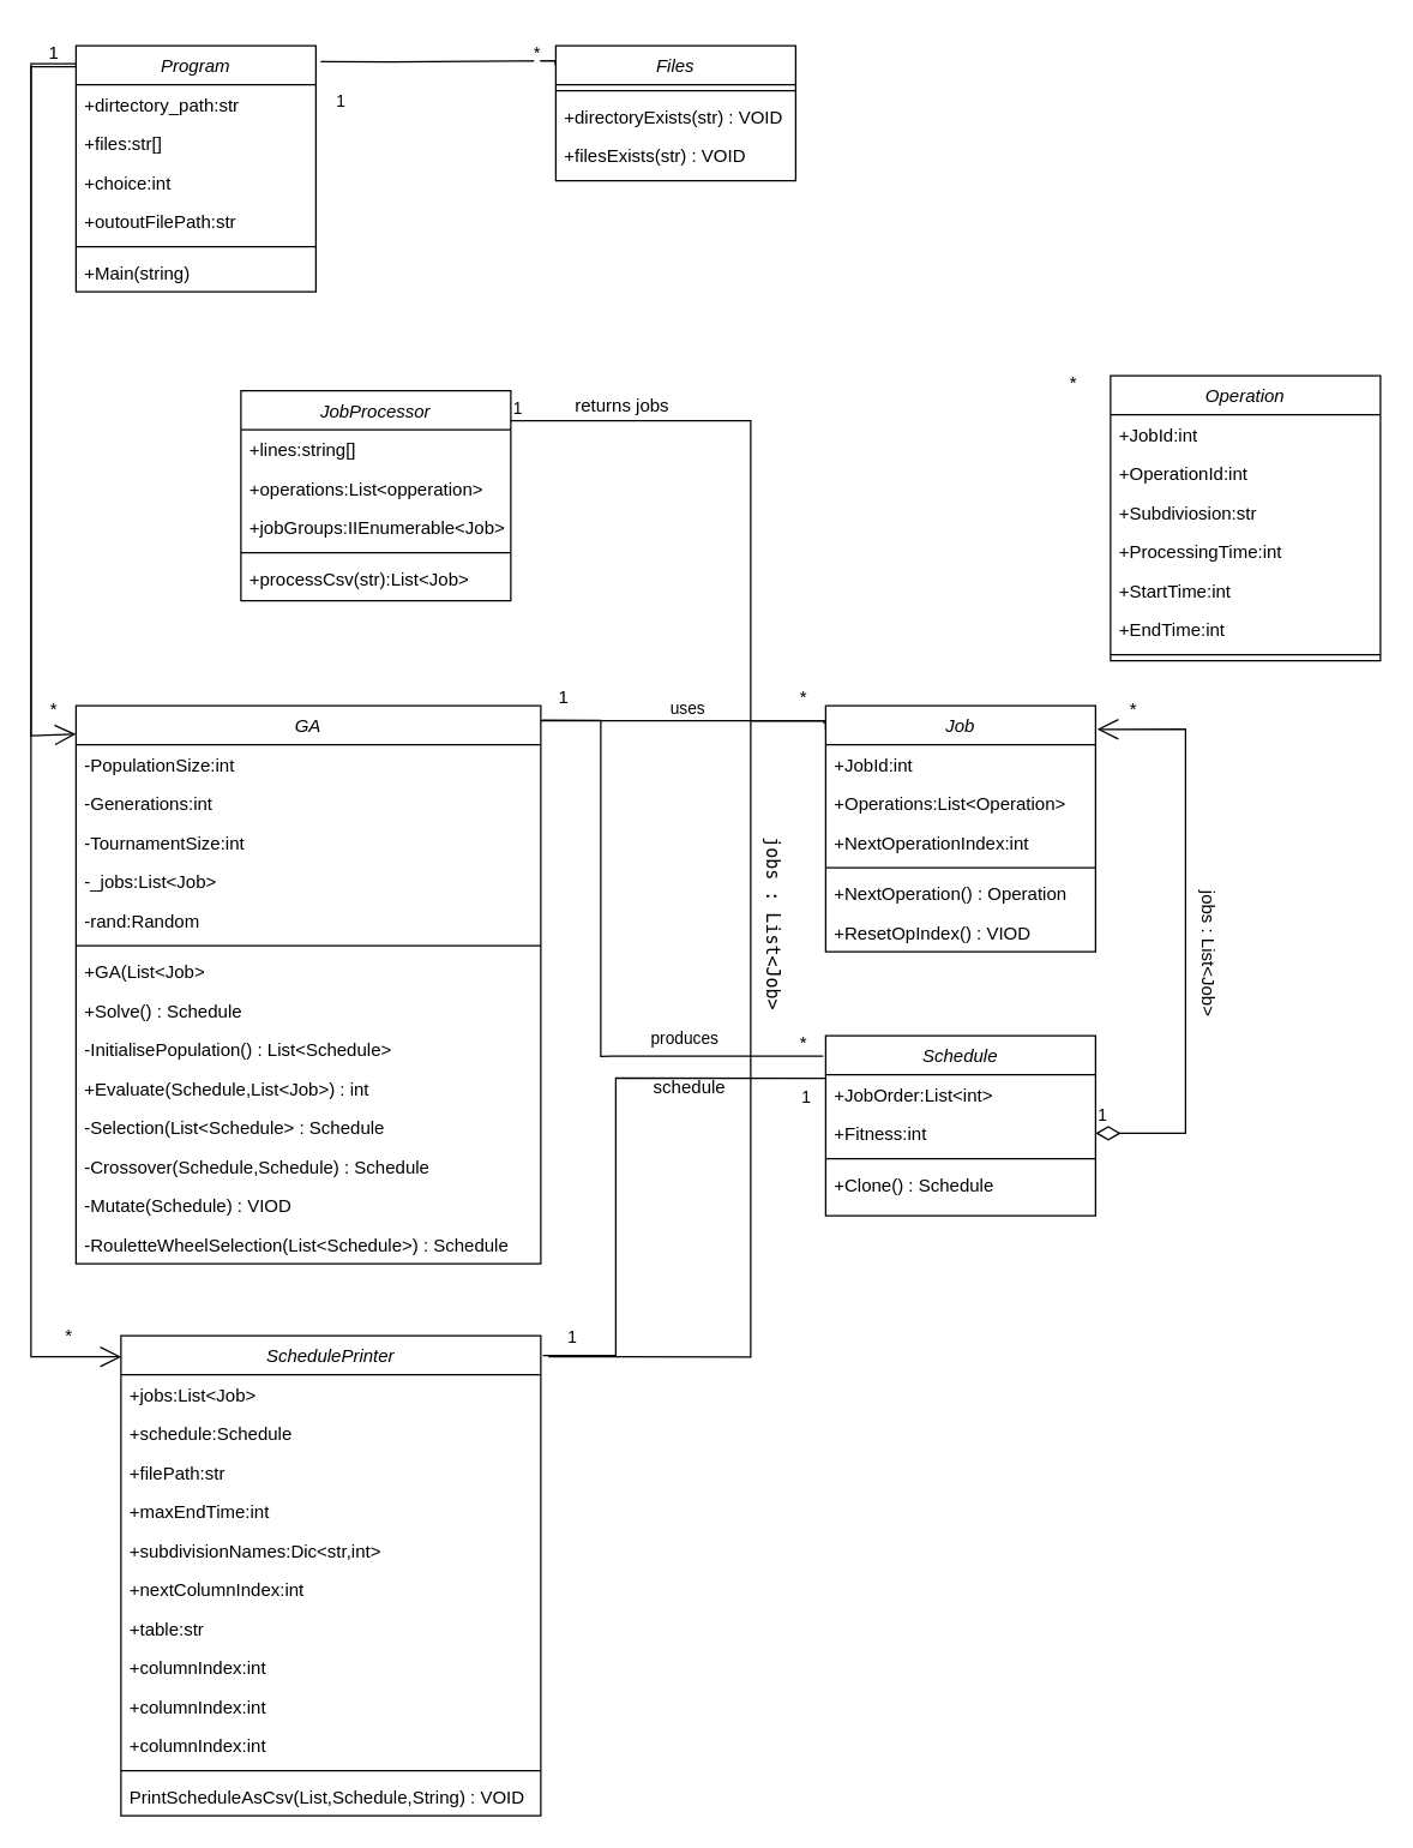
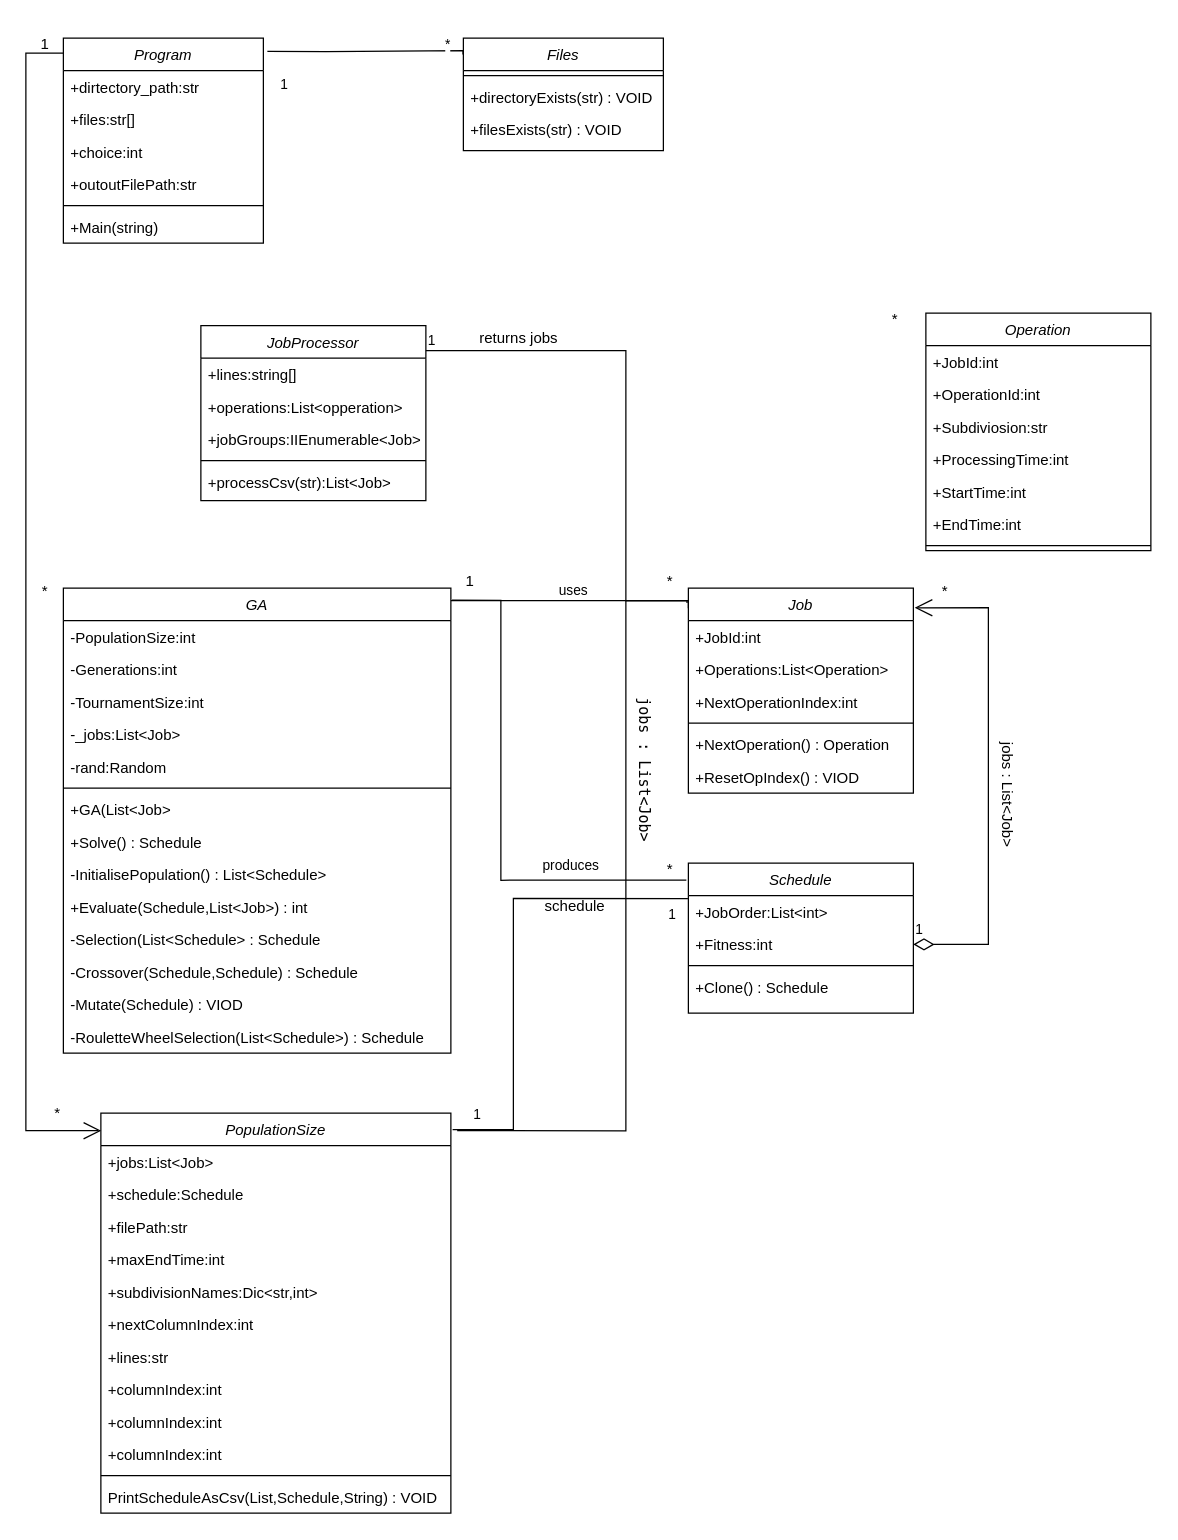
- <mxCell id="87" value="" style="endArrow=open;endFill=1;endSize=12;html=1;rounded=0;exitX=0;exitY=0.085;exitDx=0;exitDy=0;exitPerimeter=0;entryX=0;entryY=0.051;entryDx=0;entryDy=0;entryPerimeter=0;" edge="1" parent="1" source="2" target="52"><mxGeometry width="160" relative="1" as="geometry"><mxPoint x="30" y="230" as="sourcePoint" /><mxPoint x="190" y="230" as="targetPoint" /><Array as="points"><mxPoint x="20" y="44" /><mxPoint x="20" y="270" /><mxPoint x="20" y="390" /><mxPoint x="20" y="490" /></Array></mxGeometry></mxCell>
- <mxCell id="9" value="SchedulePrinter" style="swimlane;fontStyle=2;align=center;verticalAlign=top;childLayout=stackLayout;horizontal=1;startSize=26;horizontalStack=0;resizeParent=1;resizeLast=0;collapsible=1;marginBottom=0;rounded=0;shadow=0;strokeWidth=1;" parent="1" vertex="1"><mxGeometry x="80" y="890" width="280" height="320" as="geometry"><mxRectangle x="240" y="40" width="160" height="26" as="alternateBounds" /></mxGeometry></mxCell>
+ <mxCell id="9" value="PopulationSize" style="swimlane;fontStyle=2;align=center;verticalAlign=top;childLayout=stackLayout;horizontal=1;startSize=26;horizontalStack=0;resizeParent=1;resizeLast=0;collapsible=1;marginBottom=0;rounded=0;shadow=0;strokeWidth=1;" parent="1" vertex="1"><mxGeometry x="80" y="890" width="280" height="320" as="geometry"><mxRectangle x="240" y="40" width="160" height="26" as="alternateBounds" /></mxGeometry></mxCell>
- <mxCell id="16" value="+table:str" style="text;align=left;verticalAlign=top;spacingLeft=4;spacingRight=4;overflow=hidden;rotatable=0;points=[[0,0.5],[1,0.5]];portConstraint=eastwest;rounded=0;shadow=0;html=0;" parent="9" vertex="1"><mxGeometry y="182" width="280" height="26" as="geometry" /></mxCell>
+ <mxCell id="16" value="+lines:str" style="text;align=left;verticalAlign=top;spacingLeft=4;spacingRight=4;overflow=hidden;rotatable=0;points=[[0,0.5],[1,0.5]];portConstraint=eastwest;rounded=0;shadow=0;html=0;" parent="9" vertex="1"><mxGeometry y="182" width="280" height="26" as="geometry" /></mxCell>
